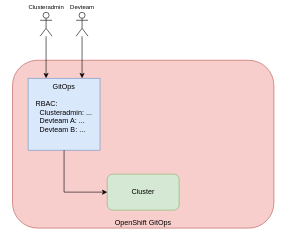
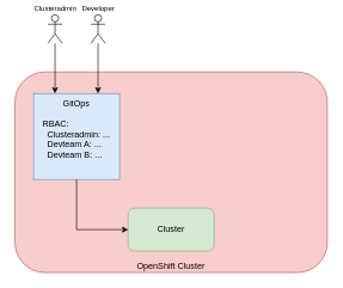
- <mxCell id="9" value="&lt;font style=&quot;font-size: 10px;&quot;&gt;Devteam&lt;/font&gt;" style="shape=umlActor;verticalLabelPosition=top;verticalAlign=bottom;html=1;outlineConnect=0;labelPosition=center;align=center;" vertex="1" parent="1"><mxGeometry x="126" y="20" width="20" height="40" as="geometry" /></mxCell>
+ <mxCell id="9" value="&lt;font style=&quot;font-size: 10px;&quot;&gt;Developer&lt;/font&gt;" style="shape=umlActor;verticalLabelPosition=top;verticalAlign=bottom;html=1;outlineConnect=0;labelPosition=center;align=center;" vertex="1" parent="1"><mxGeometry x="126" y="20" width="20" height="40" as="geometry" /></mxCell>
- <mxCell id="2" value="OpenShift GitOps" style="rounded=1;whiteSpace=wrap;html=1;fillColor=#f8cecc;strokeColor=#b85450;labelPosition=center;verticalLabelPosition=middle;align=center;verticalAlign=bottom;" vertex="1" parent="1"><mxGeometry x="20" y="100" width="436" height="280" as="geometry" /></mxCell>
+ <mxCell id="2" value="OpenShift Cluster" style="rounded=1;whiteSpace=wrap;html=1;fillColor=#f8cecc;strokeColor=#b85450;labelPosition=center;verticalLabelPosition=middle;align=center;verticalAlign=bottom;" vertex="1" parent="1"><mxGeometry x="20" y="100" width="436" height="280" as="geometry" /></mxCell>
